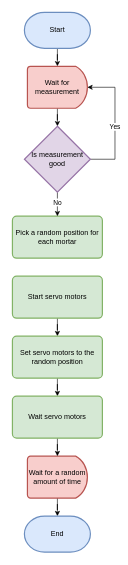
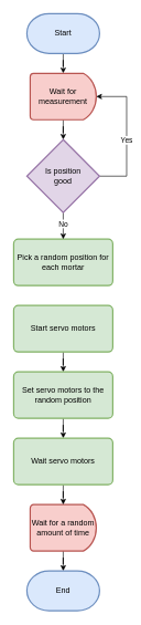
- <mxCell id="13" value="&lt;div&gt;Is measurement&lt;/div&gt;&lt;div&gt;good&lt;/div&gt;" style="strokeWidth=2;html=1;shape=mxgraph.flowchart.decision;whiteSpace=wrap;fillColor=#e1d5e7;strokeColor=#9673a6;" parent="1" vertex="1"><mxGeometry x="40" y="210" width="110" height="110" as="geometry" /></mxCell>
+ <mxCell id="13" value="&lt;div&gt;Is position&lt;/div&gt;&lt;div&gt;good&lt;/div&gt;" style="strokeWidth=2;html=1;shape=mxgraph.flowchart.decision;whiteSpace=wrap;fillColor=#e1d5e7;strokeColor=#9673a6;" parent="1" vertex="1"><mxGeometry x="40" y="210" width="110" height="110" as="geometry" /></mxCell>
